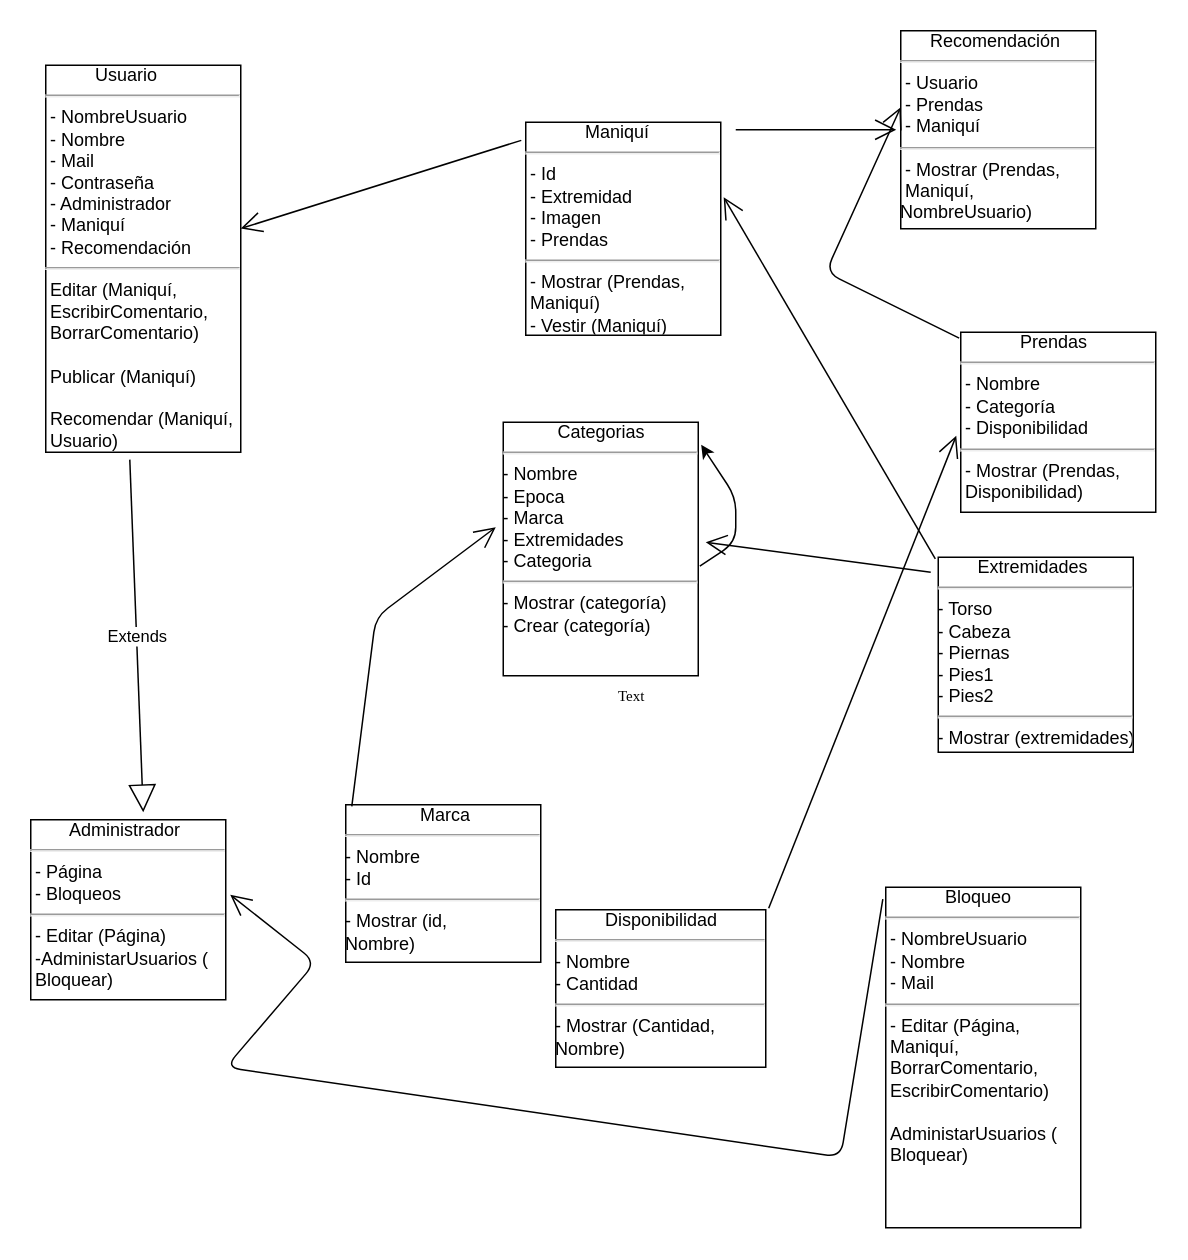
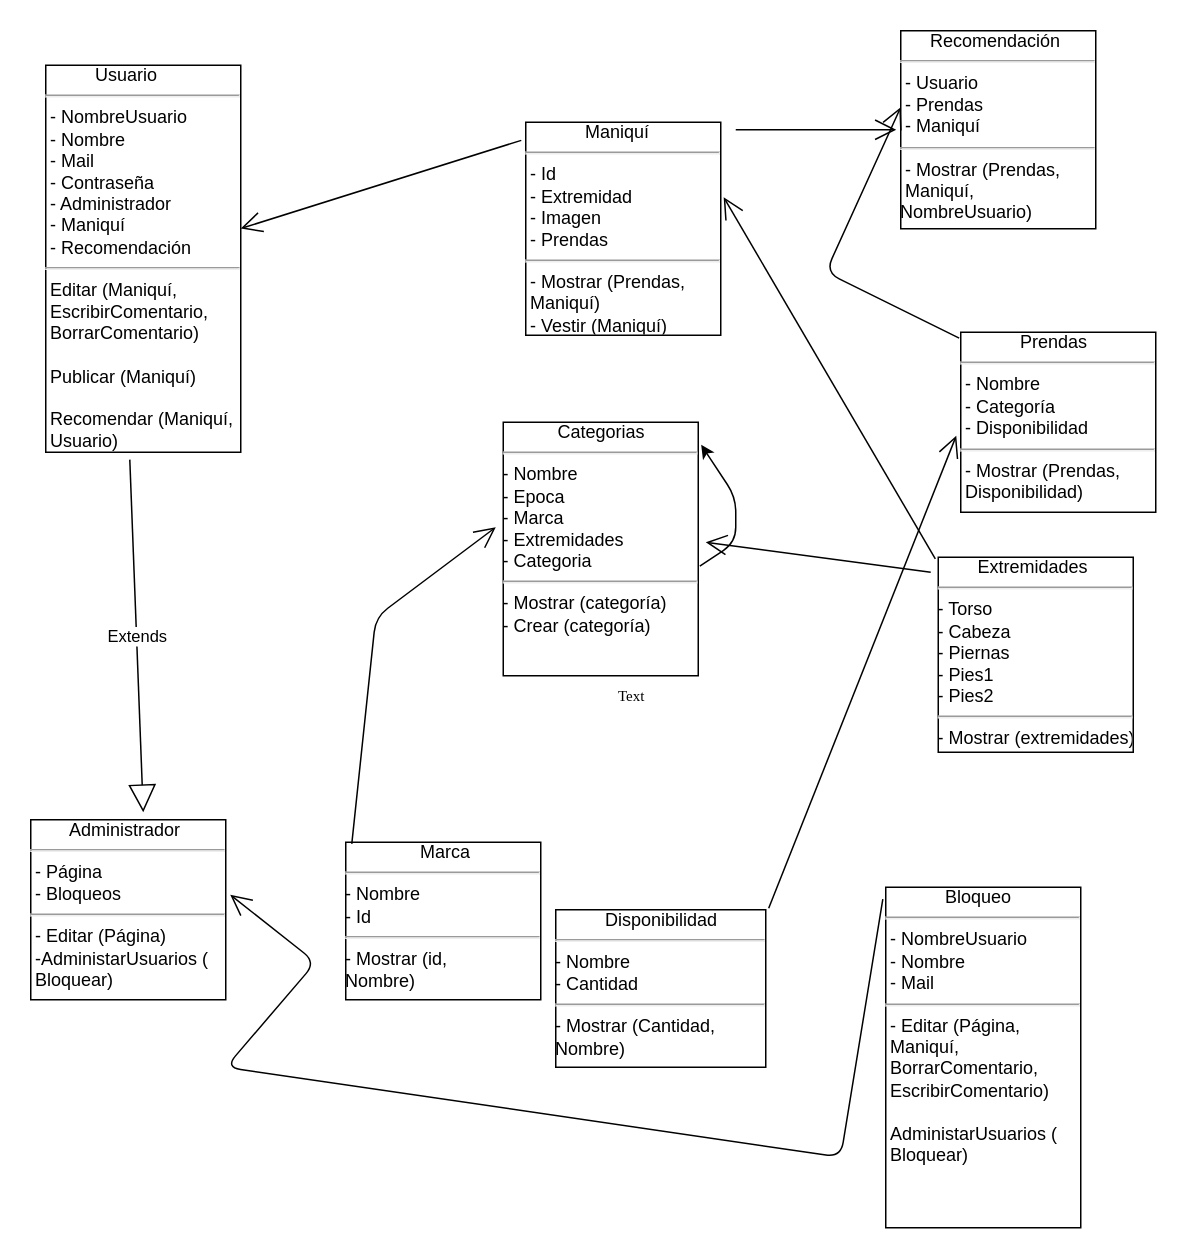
- <mxCell id="11" value="&amp;nbsp; &amp;nbsp; &amp;nbsp; &amp;nbsp; &amp;nbsp; &amp;nbsp; &amp;nbsp; &amp;nbsp;Marca&lt;hr&gt;- Nombre&lt;br&gt;- Id&lt;hr&gt;- Mostrar (id,&amp;nbsp;&lt;br&gt;Nombre)&lt;br&gt;&lt;div style=&quot;text-align: justify&quot;&gt;&lt;/div&gt;" style="verticalAlign=top;align=left;overflow=fill;fontSize=12;fontFamily=Helvetica;html=1;rounded=0;shadow=0;comic=0;labelBackgroundColor=none;strokeColor=#000000;strokeWidth=1;fillColor=#ffffff;" vertex="1" parent="1"><mxGeometry x="230" y="536" width="130" height="105" as="geometry" /></mxCell>
+ <mxCell id="11" value="&amp;nbsp; &amp;nbsp; &amp;nbsp; &amp;nbsp; &amp;nbsp; &amp;nbsp; &amp;nbsp; &amp;nbsp;Marca&lt;hr&gt;- Nombre&lt;br&gt;- Id&lt;hr&gt;- Mostrar (id,&amp;nbsp;&lt;br&gt;Nombre)&lt;br&gt;&lt;div style=&quot;text-align: justify&quot;&gt;&lt;/div&gt;" style="verticalAlign=top;align=left;overflow=fill;fontSize=12;fontFamily=Helvetica;html=1;rounded=0;shadow=0;comic=0;labelBackgroundColor=none;strokeColor=#000000;strokeWidth=1;fillColor=#ffffff;" vertex="1" parent="1"><mxGeometry x="230" y="561" width="130" height="105" as="geometry" /></mxCell>
